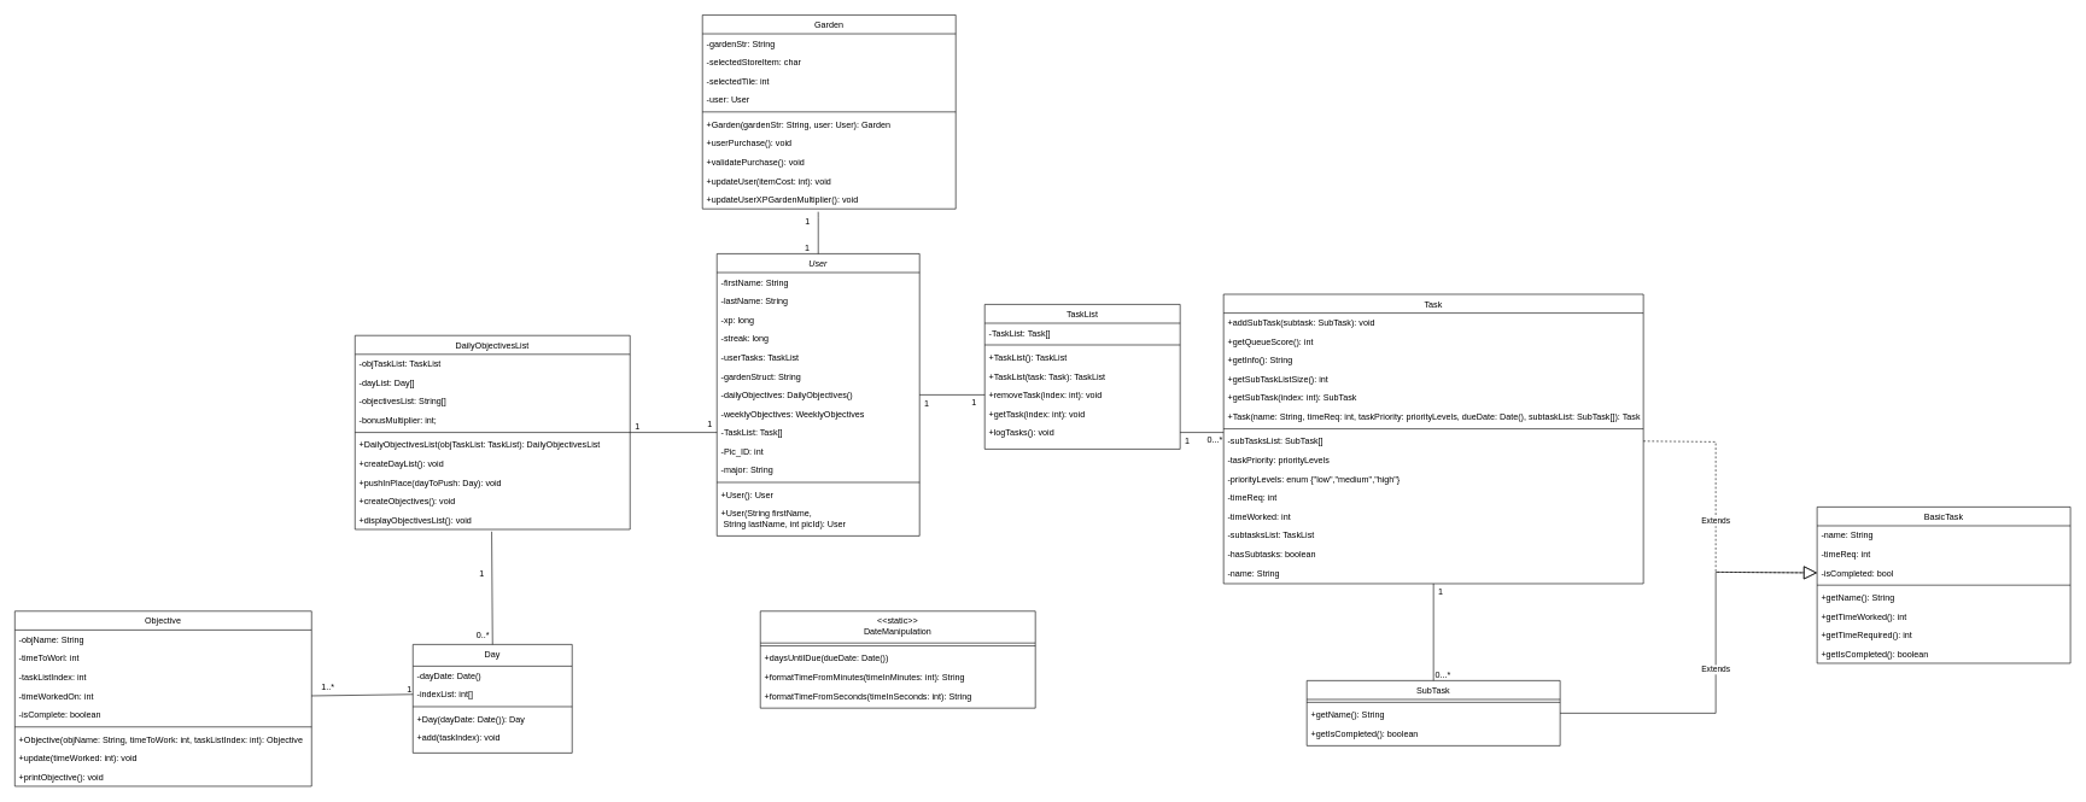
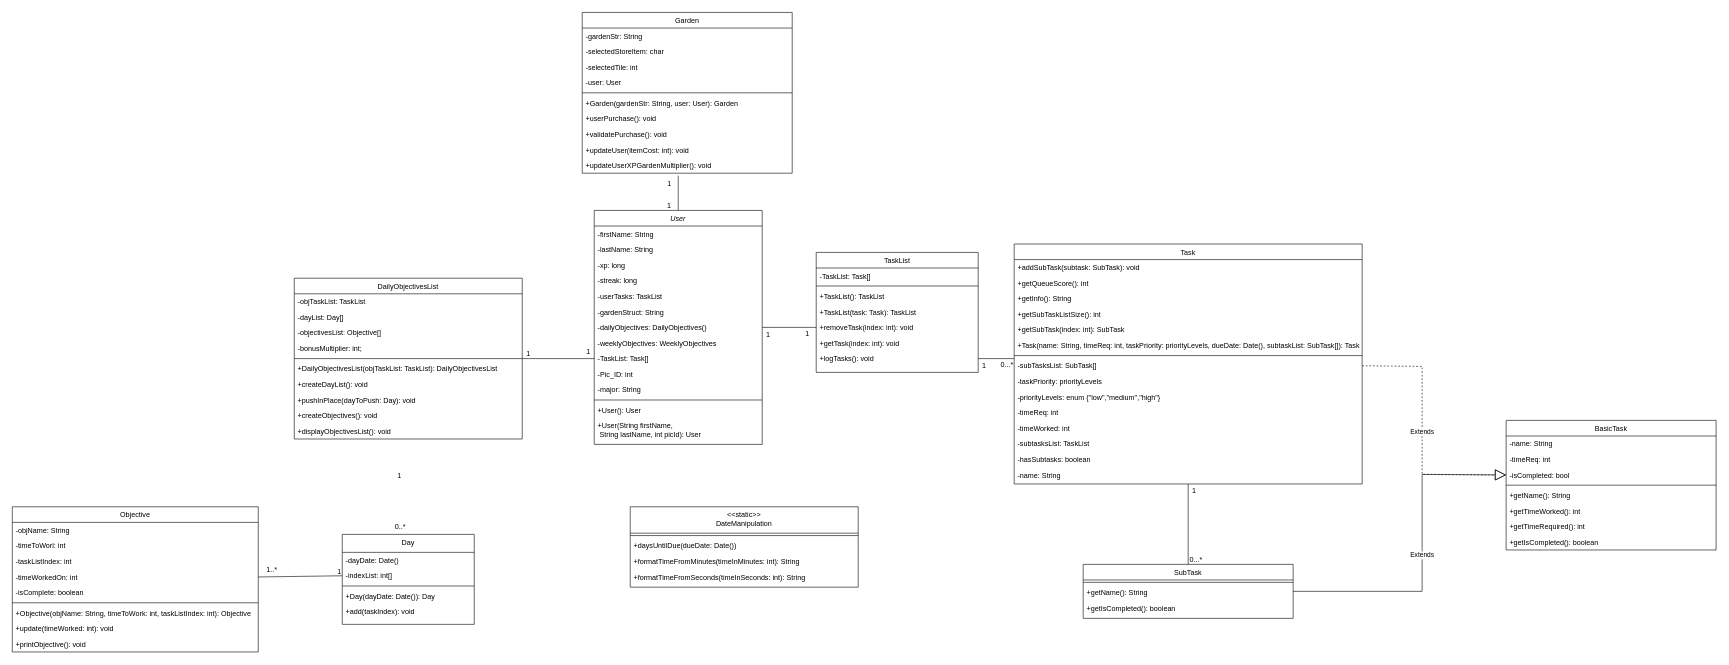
- <mxCell id="92" value="-objectivesList: String[]" style="text;align=left;verticalAlign=top;spacingLeft=4;spacingRight=4;overflow=hidden;rotatable=0;points=[[0,0.5],[1,0.5]];portConstraint=eastwest;" vertex="1" parent="89"><mxGeometry y="78" width="380" height="26" as="geometry" /></mxCell>
+ <mxCell id="92" value="-objectivesList: Objective[]" style="text;align=left;verticalAlign=top;spacingLeft=4;spacingRight=4;overflow=hidden;rotatable=0;points=[[0,0.5],[1,0.5]];portConstraint=eastwest;" vertex="1" parent="89"><mxGeometry y="78" width="380" height="26" as="geometry" /></mxCell>
- <mxCell id="88" value="" style="endArrow=none;html=1;rounded=0;entryX=0.5;entryY=0;entryDx=0;entryDy=0;exitX=0.497;exitY=1.115;exitDx=0;exitDy=0;exitPerimeter=0;" parent="1" target="80" edge="1" source="99"><mxGeometry relative="1" as="geometry"><mxPoint x="740" y="1052" as="sourcePoint" /><mxPoint x="600" y="1162" as="targetPoint" /></mxGeometry></mxCell>
- <mxCell id="86" value="0..*" style="resizable=0;html=1;whiteSpace=wrap;align=right;verticalAlign=bottom;fillColor=#e1d5e7;" parent="1" connectable="0" vertex="1"><mxGeometry x="669.995" y="879.998" as="geometry"><mxPoint x="7" y="6" as="offset" /></mxGeometry></mxCell>
+ <mxCell id="86" value="0..*" style="resizable=0;html=1;whiteSpace=wrap;align=right;verticalAlign=bottom;" parent="1" connectable="0" vertex="1"><mxGeometry x="669.995" y="879.998" as="geometry"><mxPoint x="7" y="6" as="offset" /></mxGeometry></mxCell>
